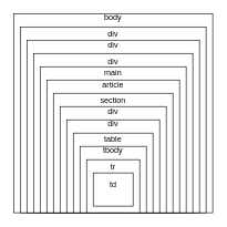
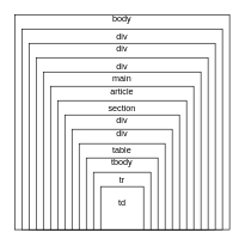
- <mxCell id="14" value="td&lt;br&gt;&lt;br&gt;" style="rounded=0;whiteSpace=wrap;html=1;" parent="1" vertex="1"><mxGeometry x="140" y="260" width="60" height="50" as="geometry" /></mxCell>
+ <mxCell id="14" value="td&lt;br&gt;&lt;br&gt;" style="rounded=0;whiteSpace=wrap;html=1;" parent="1" vertex="1"><mxGeometry x="140" y="260" width="60" height="60" as="geometry" /></mxCell>
